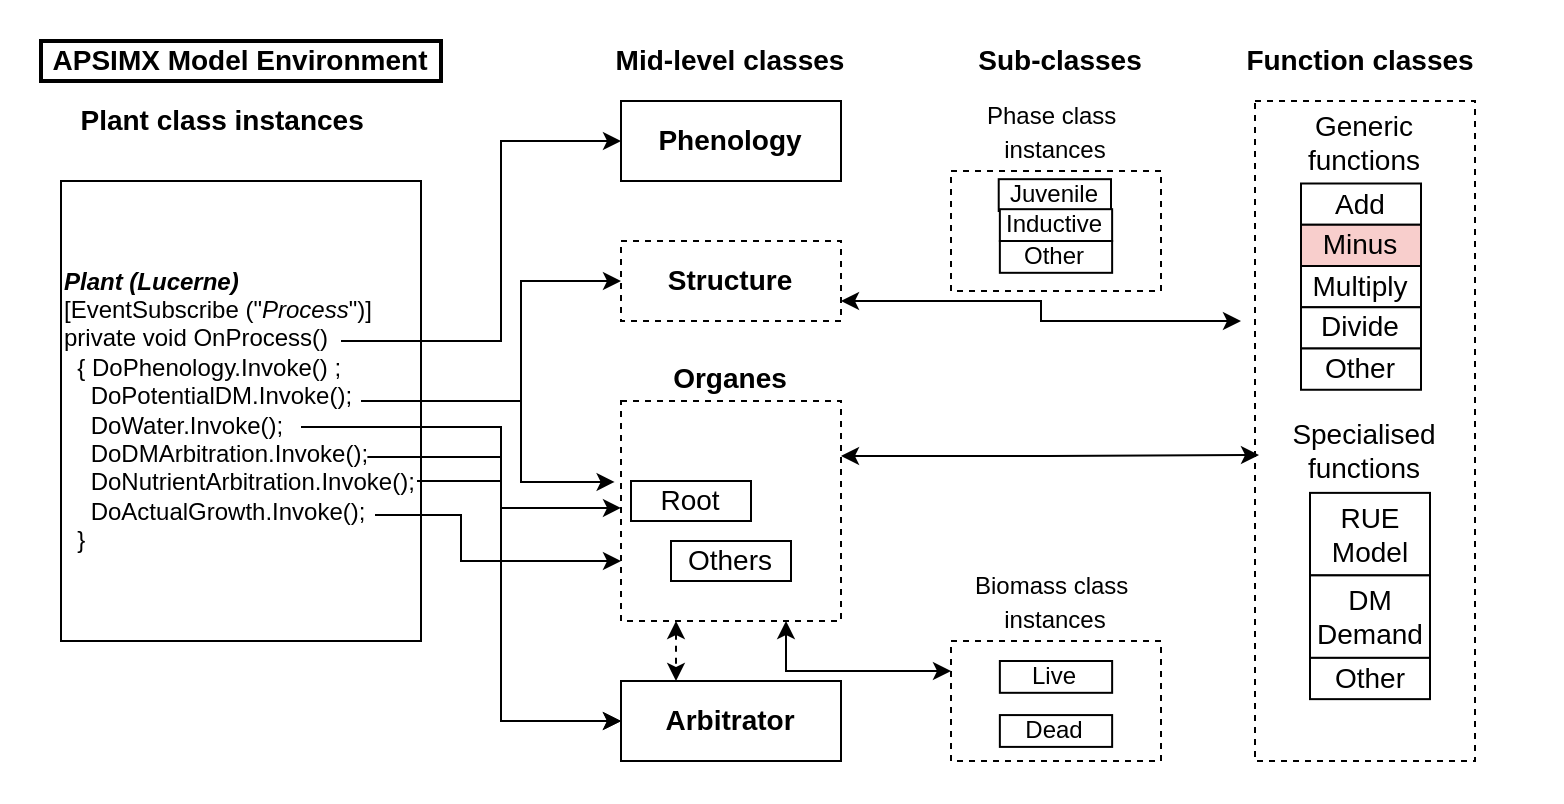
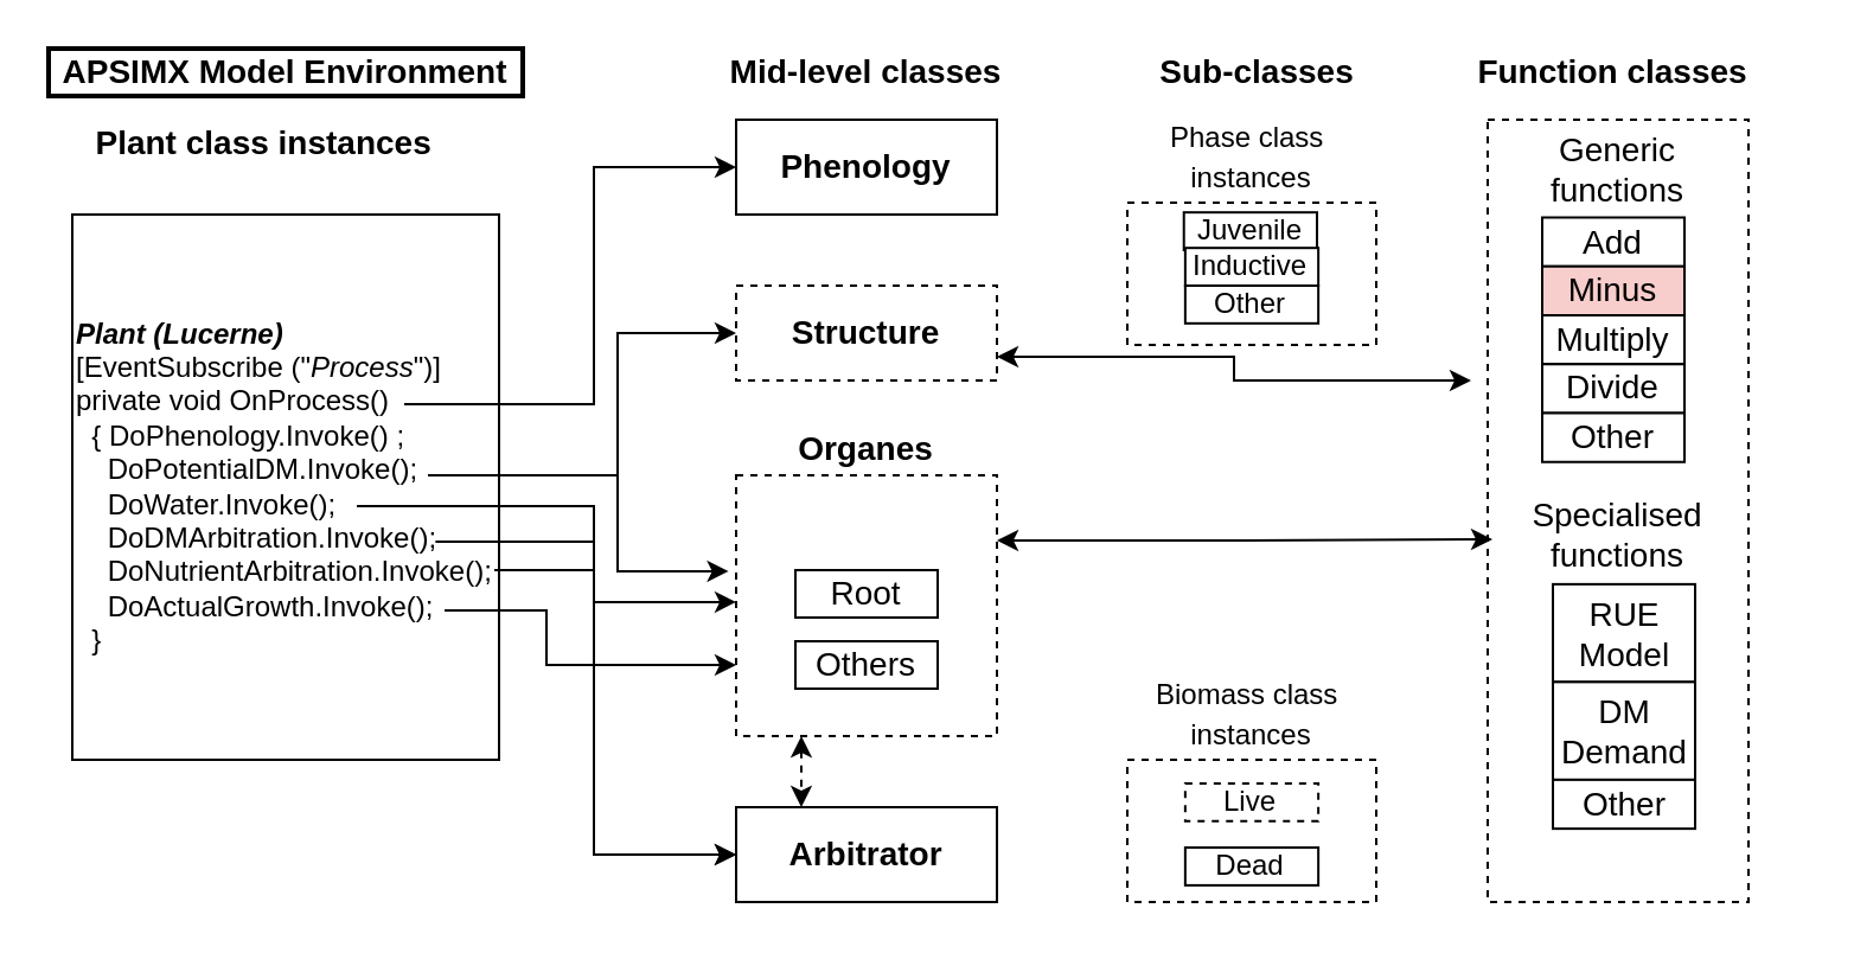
- <mxCell id="16" value="Root" style="rounded=0;whiteSpace=wrap;html=1;fontSize=14;verticalAlign=middle;" vertex="1" parent="14"><mxGeometry x="5" y="40" width="60" height="20" as="geometry" /></mxCell>
+ <mxCell id="16" value="Root" style="rounded=0;whiteSpace=wrap;html=1;fontSize=14;verticalAlign=middle;" vertex="1" parent="14"><mxGeometry x="25" y="40" width="60" height="20" as="geometry" /></mxCell>
- <mxCell id="46" style="edgeStyle=orthogonalEdgeStyle;rounded=0;orthogonalLoop=1;jettySize=auto;html=1;exitX=0.75;exitY=1;exitDx=0;exitDy=0;entryX=0;entryY=0.25;entryDx=0;entryDy=0;fontSize=12;startArrow=classic;startFill=1;endArrow=classic;endFill=1;" edge="1" parent="2" source="15" target="36"><mxGeometry relative="1" as="geometry" /></mxCell>
- <mxCell id="37" value="Live" style="rounded=0;whiteSpace=wrap;html=1;fontSize=12;verticalAlign=middle;" vertex="1" parent="35"><mxGeometry x="24.43" y="10" width="56.14" height="15.91" as="geometry" /></mxCell>
+ <mxCell id="37" value="Live" style="rounded=0;whiteSpace=wrap;html=1;fontSize=12;verticalAlign=middle;dashed=1;" vertex="1" parent="35"><mxGeometry x="24.43" y="10" width="56.14" height="15.91" as="geometry" /></mxCell>
